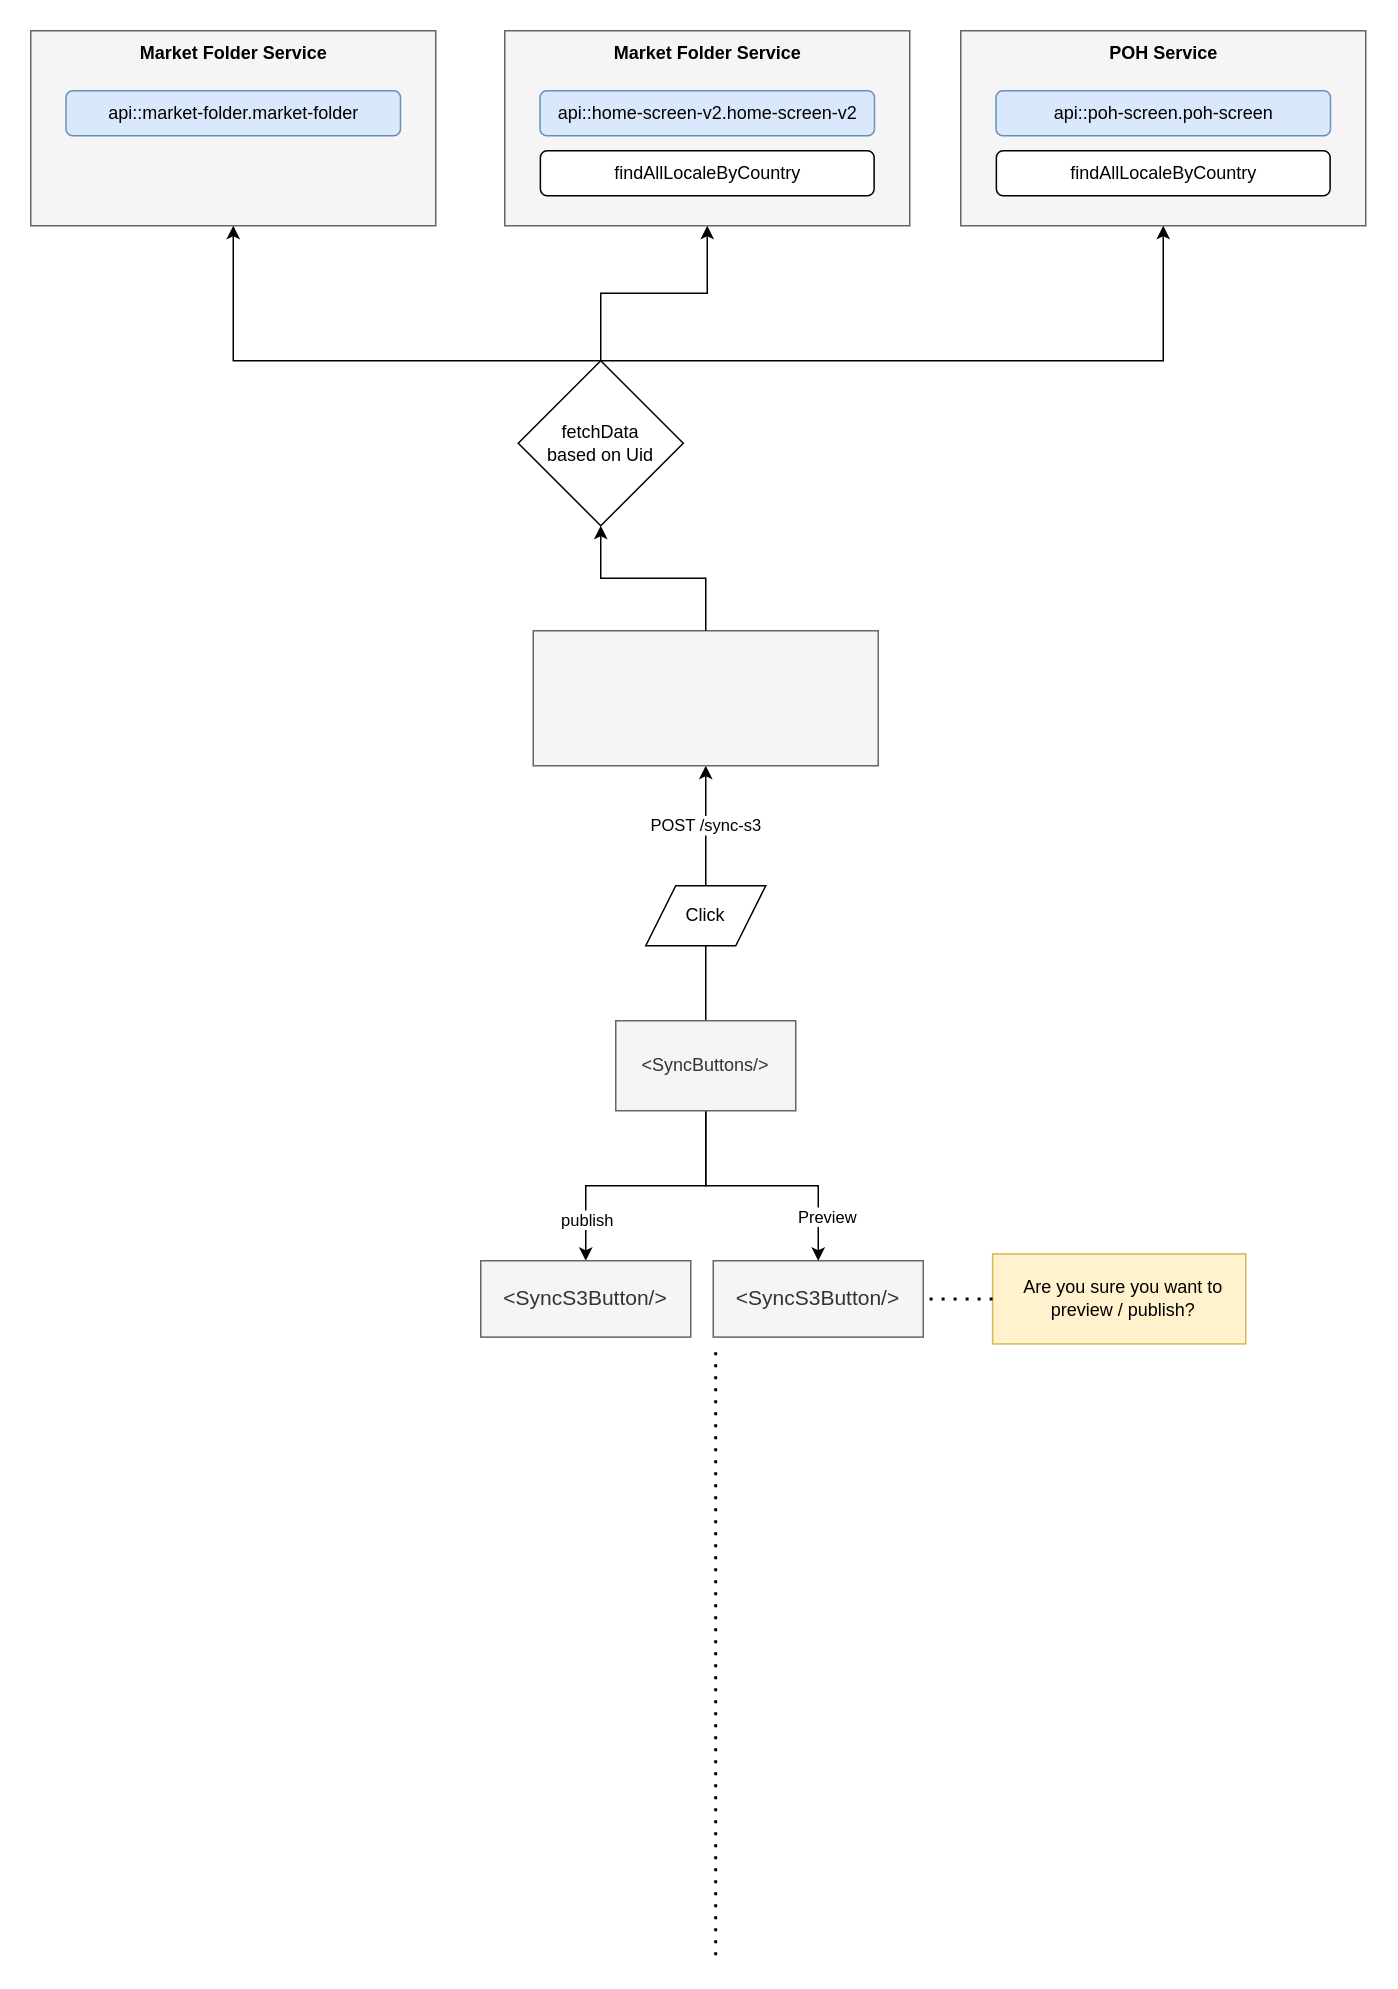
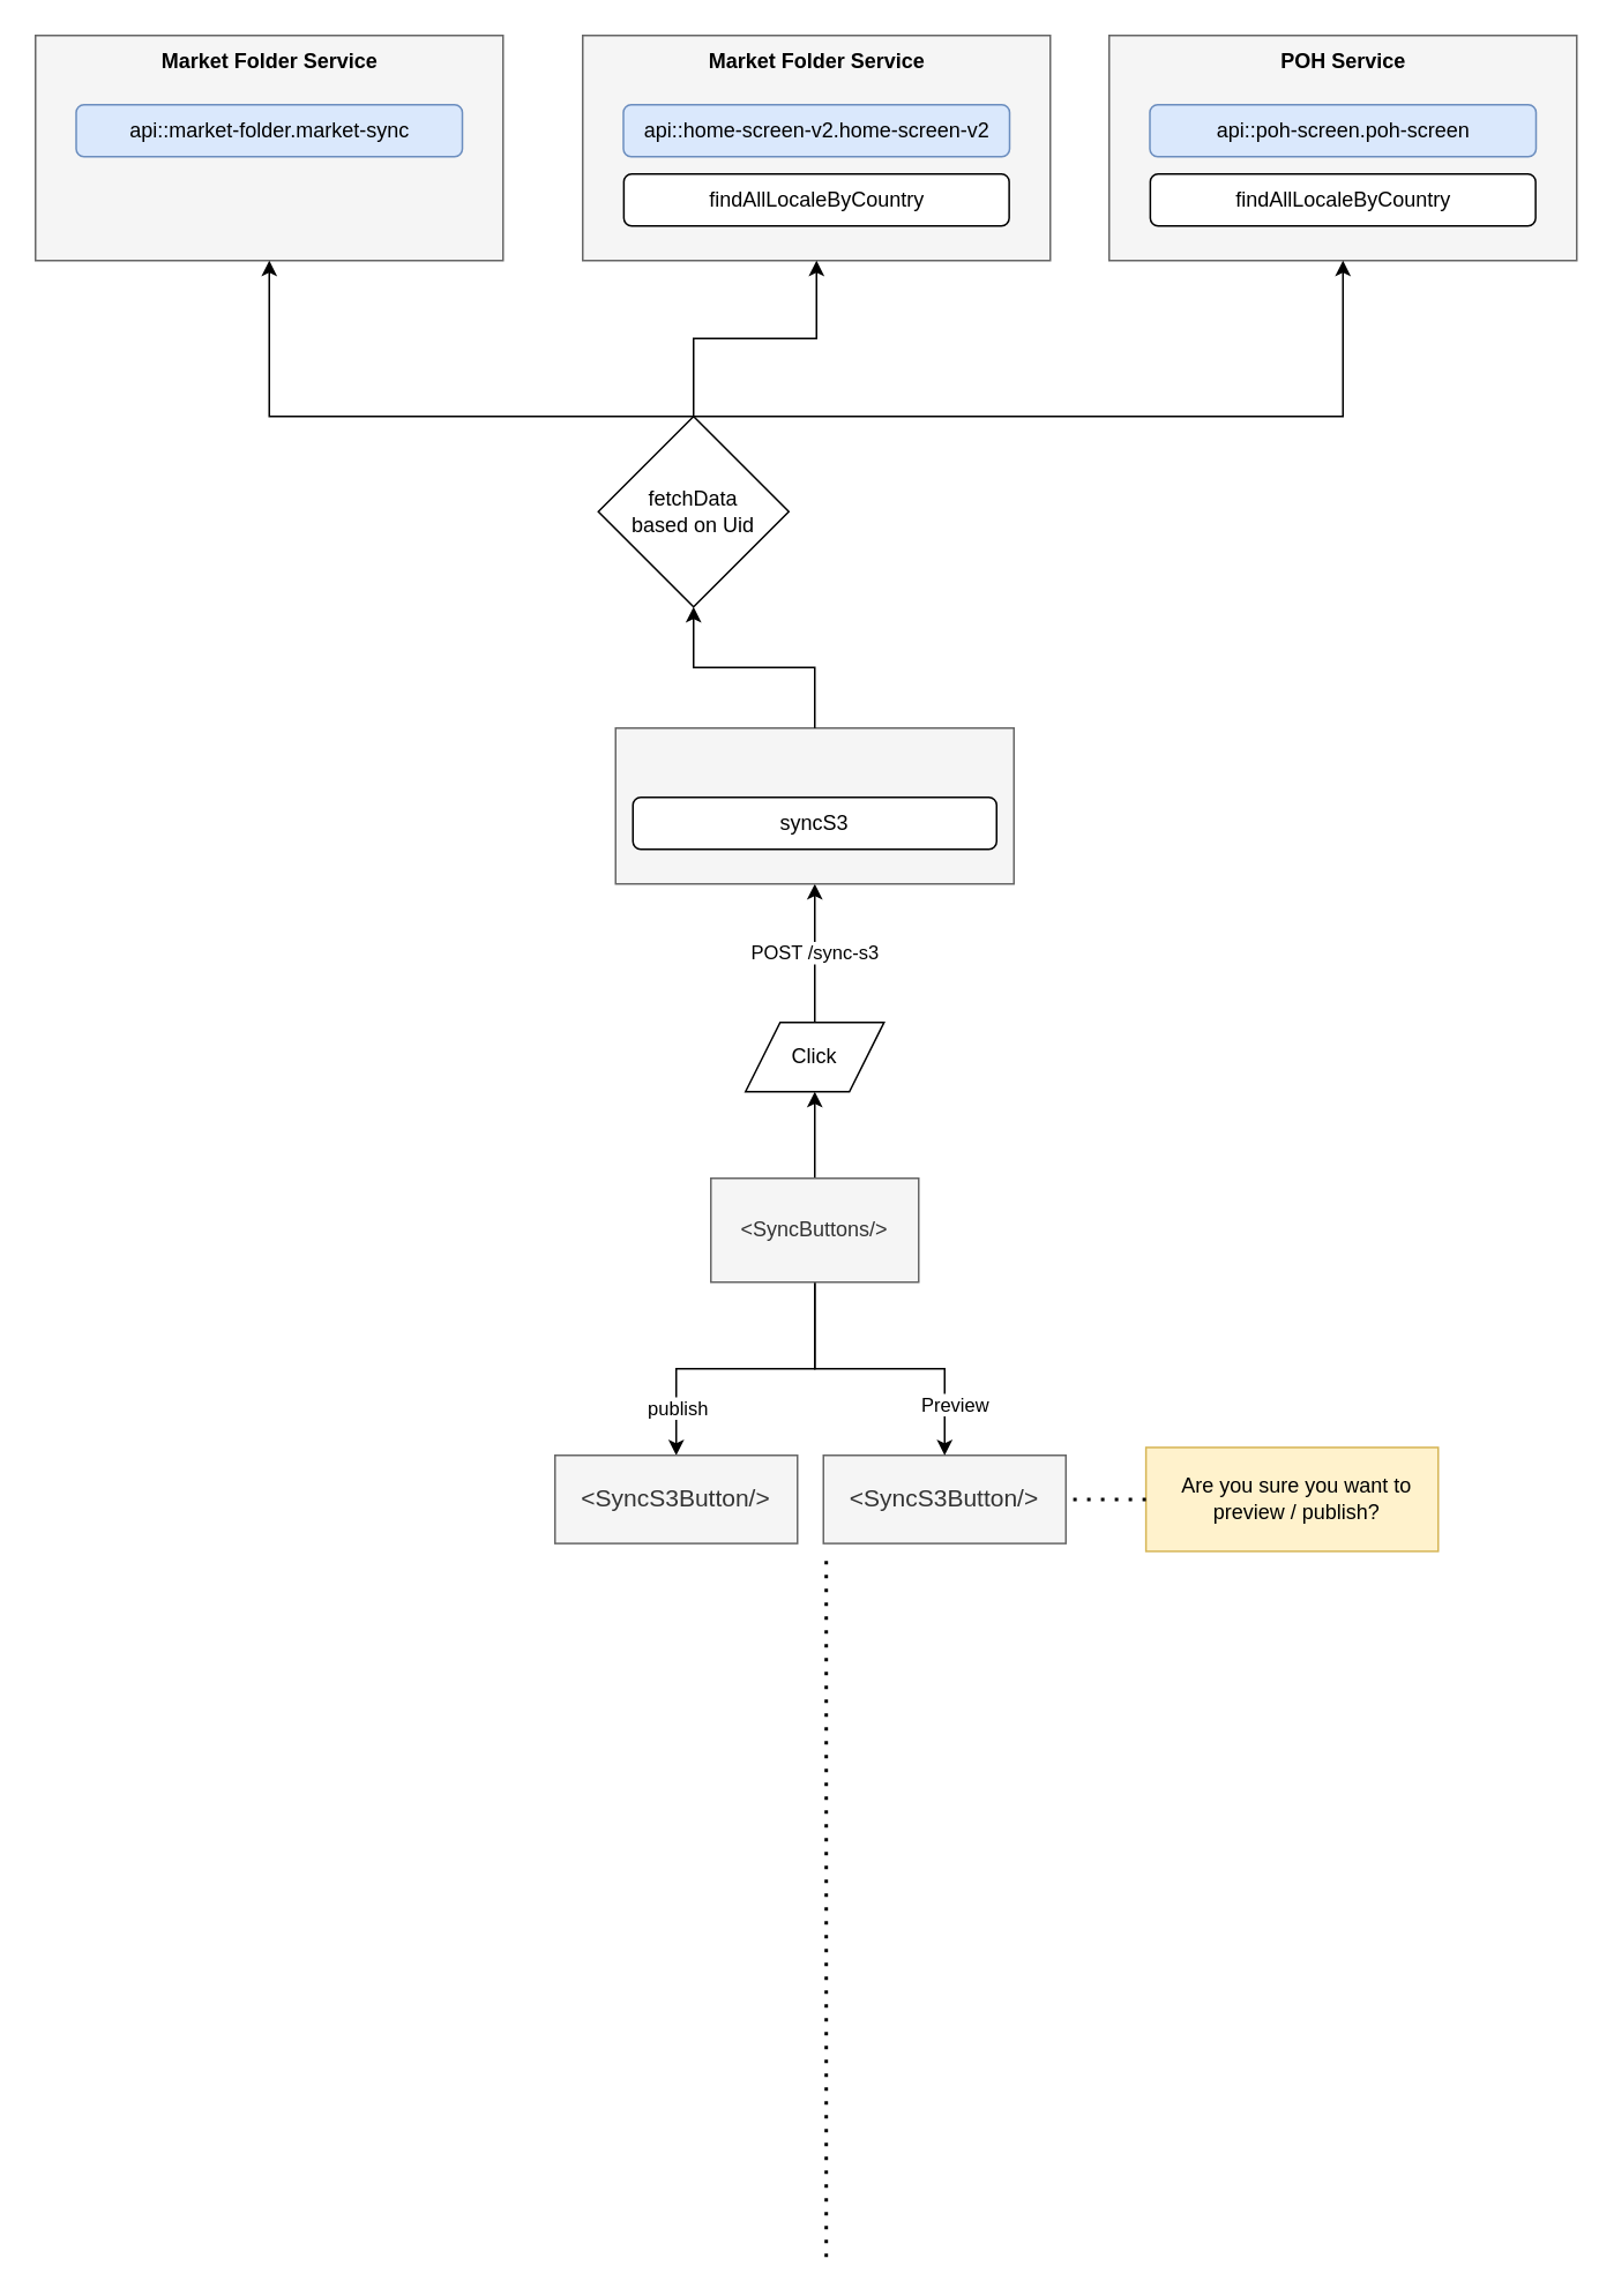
- <mxCell id="28" value="api::market-folder.market-folder" style="rounded=1;whiteSpace=wrap;html=1;fillColor=#dae8fc;strokeColor=#6c8ebf;" vertex="1" parent="1"><mxGeometry x="43.5" y="60" width="223" height="30" as="geometry" /></mxCell>
+ <mxCell id="28" value="api::market-folder.market-sync" style="rounded=1;whiteSpace=wrap;html=1;fillColor=#dae8fc;strokeColor=#6c8ebf;" vertex="1" parent="1"><mxGeometry x="43.5" y="60" width="223" height="30" as="geometry" /></mxCell>
+ <mxCell id="21" value="syncS3" style="rounded=1;whiteSpace=wrap;html=1;" vertex="1" parent="19"><mxGeometry x="10" y="40" width="210" height="30" as="geometry" /></mxCell>
- <mxCell id="11" style="edgeStyle=orthogonalEdgeStyle;rounded=0;orthogonalLoop=1;jettySize=auto;html=1;entryX=0.5;entryY=1;entryDx=0;entryDy=0;endArrow=none;" edge="1" parent="1" source="12" target="18"><mxGeometry relative="1" as="geometry" /></mxCell>
+ <mxCell id="11" style="edgeStyle=orthogonalEdgeStyle;rounded=0;orthogonalLoop=1;jettySize=auto;html=1;entryX=0.5;entryY=1;entryDx=0;entryDy=0;" edge="1" parent="1" source="12" target="18"><mxGeometry relative="1" as="geometry" /></mxCell>
